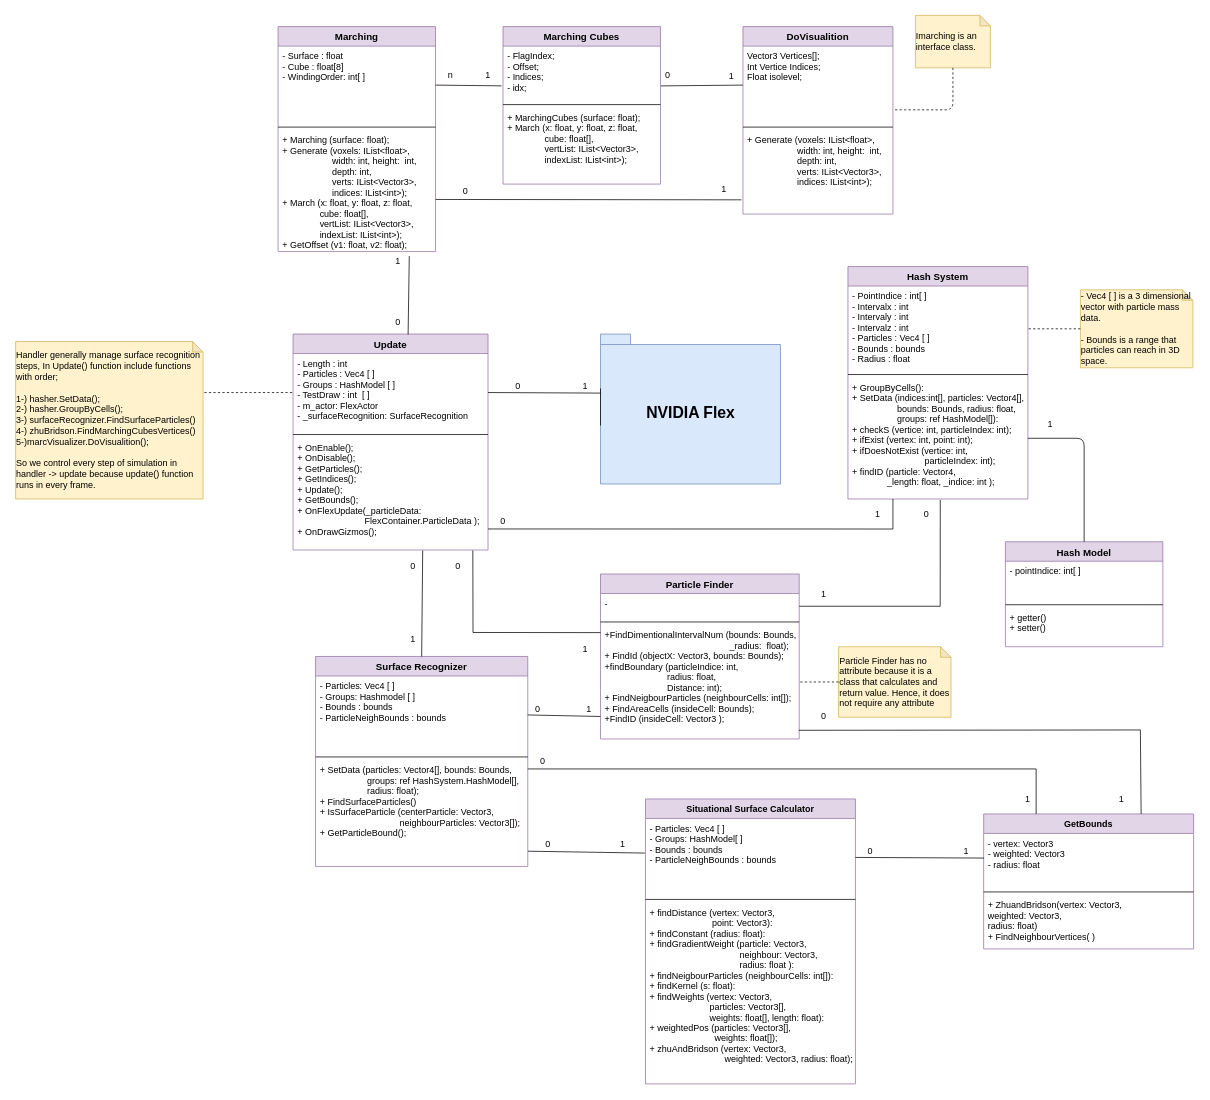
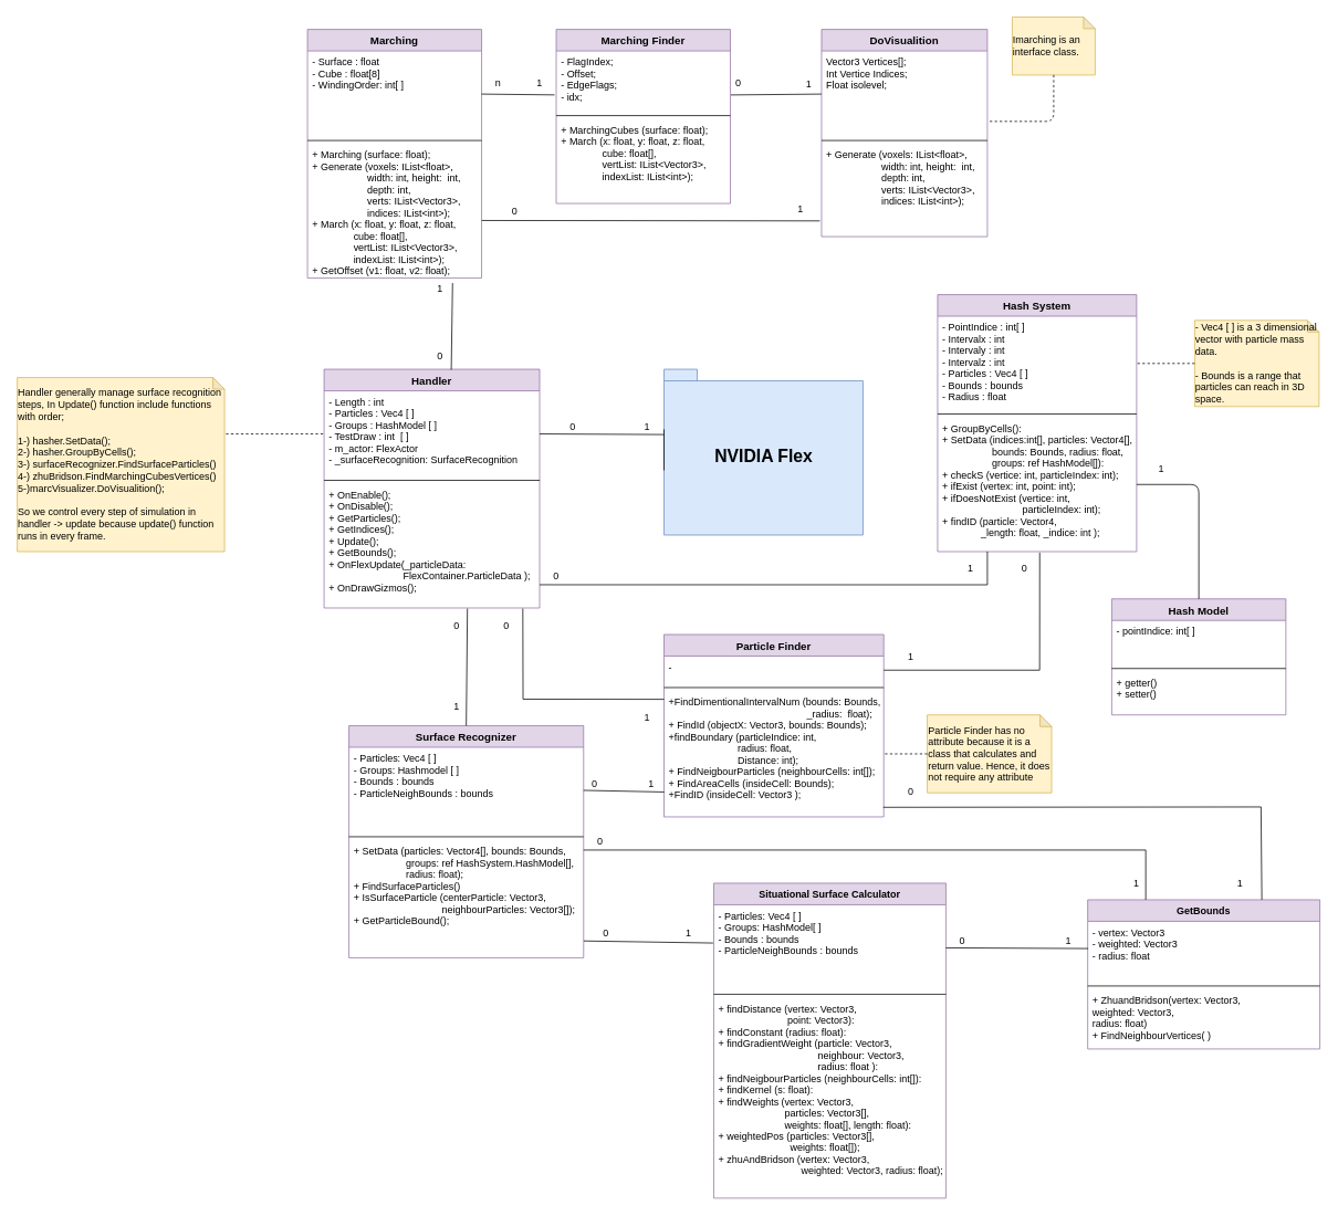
- <mxCell id="22" value="Marching Cubes" style="swimlane;fontStyle=1;align=center;verticalAlign=top;childLayout=stackLayout;horizontal=1;startSize=26;horizontalStack=0;resizeParent=1;resizeParentMax=0;resizeLast=0;collapsible=1;marginBottom=0;fillColor=#e1d5e7;strokeColor=#9673a6;fontSize=13;" parent="1" vertex="1"><mxGeometry x="670" y="35" width="210" height="210" as="geometry" /></mxCell>
+ <mxCell id="22" value="Marching Finder" style="swimlane;fontStyle=1;align=center;verticalAlign=top;childLayout=stackLayout;horizontal=1;startSize=26;horizontalStack=0;resizeParent=1;resizeParentMax=0;resizeLast=0;collapsible=1;marginBottom=0;fillColor=#e1d5e7;strokeColor=#9673a6;fontSize=13;" parent="1" vertex="1"><mxGeometry x="670" y="35" width="210" height="210" as="geometry" /></mxCell>
- <mxCell id="23" value="- FlagIndex;&#10;- Offset;&#10;- Indices; &#10;- idx;" style="text;strokeColor=none;fillColor=none;align=left;verticalAlign=top;spacingLeft=4;spacingRight=4;overflow=hidden;rotatable=0;points=[[0,0.5],[1,0.5]];portConstraint=eastwest;" parent="22" vertex="1"><mxGeometry y="26" width="210" height="74" as="geometry" /></mxCell>
+ <mxCell id="23" value="- FlagIndex;&#10;- Offset;&#10;- EdgeFlags; &#10;- idx;" style="text;strokeColor=none;fillColor=none;align=left;verticalAlign=top;spacingLeft=4;spacingRight=4;overflow=hidden;rotatable=0;points=[[0,0.5],[1,0.5]];portConstraint=eastwest;" parent="22" vertex="1"><mxGeometry y="26" width="210" height="74" as="geometry" /></mxCell>
- <mxCell id="35" value="Update" style="swimlane;fontStyle=1;align=center;verticalAlign=top;childLayout=stackLayout;horizontal=1;startSize=26;horizontalStack=0;resizeParent=1;resizeParentMax=0;resizeLast=0;collapsible=1;marginBottom=0;fillColor=#e1d5e7;strokeColor=#9673a6;fontSize=13;" parent="1" vertex="1"><mxGeometry x="390" y="445" width="260" height="288" as="geometry" /></mxCell>
+ <mxCell id="35" value="Handler" style="swimlane;fontStyle=1;align=center;verticalAlign=top;childLayout=stackLayout;horizontal=1;startSize=26;horizontalStack=0;resizeParent=1;resizeParentMax=0;resizeLast=0;collapsible=1;marginBottom=0;fillColor=#e1d5e7;strokeColor=#9673a6;fontSize=13;" parent="1" vertex="1"><mxGeometry x="390" y="445" width="260" height="288" as="geometry" /></mxCell>
